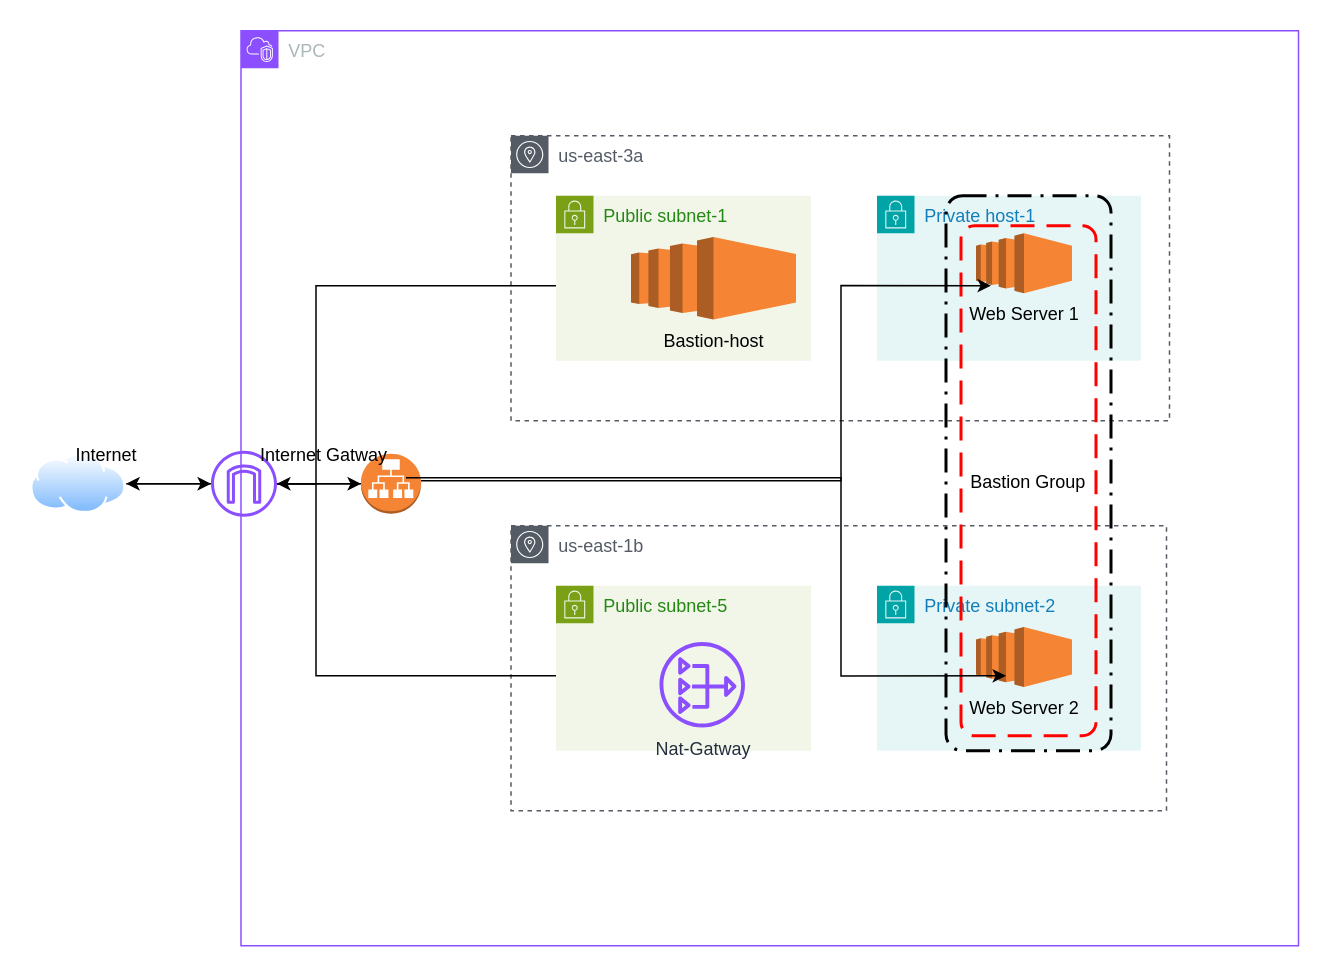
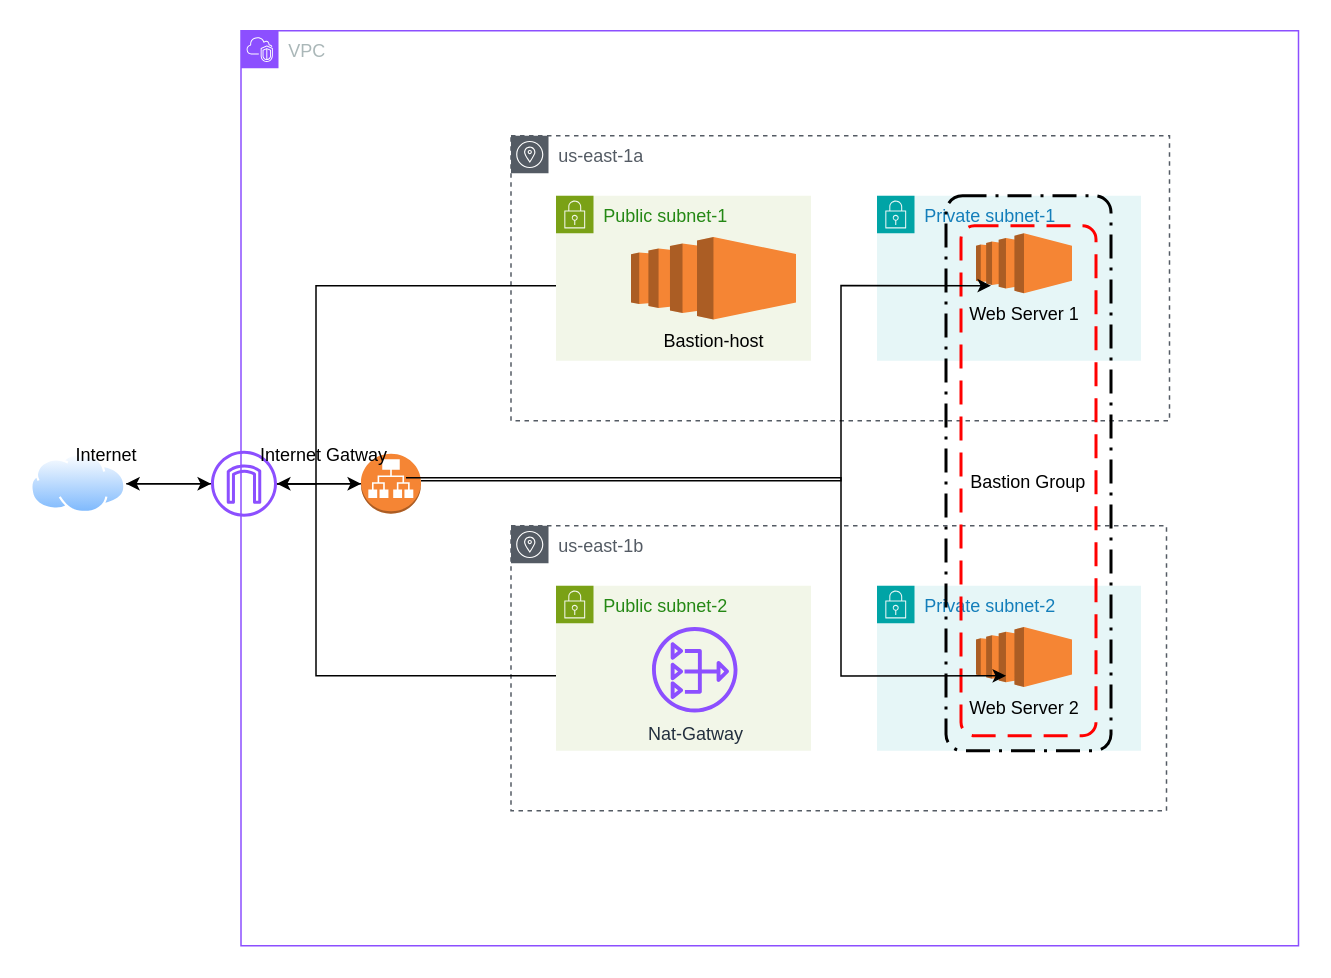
- <mxCell id="4" value="us-east-3a" style="sketch=0;outlineConnect=0;gradientColor=none;html=1;whiteSpace=wrap;fontSize=12;fontStyle=0;shape=mxgraph.aws4.group;grIcon=mxgraph.aws4.group_availability_zone;strokeColor=#545B64;fillColor=none;verticalAlign=top;align=left;spacingLeft=30;fontColor=#545B64;dashed=1;" parent="2" vertex="1"><mxGeometry x="180" y="70" width="439" height="190" as="geometry" /></mxCell>
+ <mxCell id="4" value="us-east-1a" style="sketch=0;outlineConnect=0;gradientColor=none;html=1;whiteSpace=wrap;fontSize=12;fontStyle=0;shape=mxgraph.aws4.group;grIcon=mxgraph.aws4.group_availability_zone;strokeColor=#545B64;fillColor=none;verticalAlign=top;align=left;spacingLeft=30;fontColor=#545B64;dashed=1;" parent="2" vertex="1"><mxGeometry x="180" y="70" width="439" height="190" as="geometry" /></mxCell>
- <mxCell id="17" value="Private host-1" style="points=[[0,0],[0.25,0],[0.5,0],[0.75,0],[1,0],[1,0.25],[1,0.5],[1,0.75],[1,1],[0.75,1],[0.5,1],[0.25,1],[0,1],[0,0.75],[0,0.5],[0,0.25]];outlineConnect=0;gradientColor=none;html=1;whiteSpace=wrap;fontSize=12;fontStyle=0;container=1;pointerEvents=0;collapsible=0;recursiveResize=0;shape=mxgraph.aws4.group;grIcon=mxgraph.aws4.group_security_group;grStroke=0;strokeColor=#00A4A6;fillColor=#E6F6F7;verticalAlign=top;align=left;spacingLeft=30;fontColor=#147EBA;dashed=0;" vertex="1" parent="2"><mxGeometry x="424" y="110" width="176" height="110" as="geometry" /></mxCell>
+ <mxCell id="17" value="Private subnet-1" style="points=[[0,0],[0.25,0],[0.5,0],[0.75,0],[1,0],[1,0.25],[1,0.5],[1,0.75],[1,1],[0.75,1],[0.5,1],[0.25,1],[0,1],[0,0.75],[0,0.5],[0,0.25]];outlineConnect=0;gradientColor=none;html=1;whiteSpace=wrap;fontSize=12;fontStyle=0;container=1;pointerEvents=0;collapsible=0;recursiveResize=0;shape=mxgraph.aws4.group;grIcon=mxgraph.aws4.group_security_group;grStroke=0;strokeColor=#00A4A6;fillColor=#E6F6F7;verticalAlign=top;align=left;spacingLeft=30;fontColor=#147EBA;dashed=0;" vertex="1" parent="2"><mxGeometry x="424" y="110" width="176" height="110" as="geometry" /></mxCell>
- <mxCell id="16" value="Public subnet-5" style="points=[[0,0],[0.25,0],[0.5,0],[0.75,0],[1,0],[1,0.25],[1,0.5],[1,0.75],[1,1],[0.75,1],[0.5,1],[0.25,1],[0,1],[0,0.75],[0,0.5],[0,0.25]];outlineConnect=0;gradientColor=none;html=1;whiteSpace=wrap;fontSize=12;fontStyle=0;container=1;pointerEvents=0;collapsible=0;recursiveResize=0;shape=mxgraph.aws4.group;grIcon=mxgraph.aws4.group_security_group;grStroke=0;strokeColor=#7AA116;fillColor=#F2F6E8;verticalAlign=top;align=left;spacingLeft=30;fontColor=#248814;dashed=0;" vertex="1" parent="2"><mxGeometry x="210" y="370" width="170" height="110" as="geometry" /></mxCell>
+ <mxCell id="16" value="Public subnet-2" style="points=[[0,0],[0.25,0],[0.5,0],[0.75,0],[1,0],[1,0.25],[1,0.5],[1,0.75],[1,1],[0.75,1],[0.5,1],[0.25,1],[0,1],[0,0.75],[0,0.5],[0,0.25]];outlineConnect=0;gradientColor=none;html=1;whiteSpace=wrap;fontSize=12;fontStyle=0;container=1;pointerEvents=0;collapsible=0;recursiveResize=0;shape=mxgraph.aws4.group;grIcon=mxgraph.aws4.group_security_group;grStroke=0;strokeColor=#7AA116;fillColor=#F2F6E8;verticalAlign=top;align=left;spacingLeft=30;fontColor=#248814;dashed=0;" vertex="1" parent="2"><mxGeometry x="210" y="370" width="170" height="110" as="geometry" /></mxCell>
- <mxCell id="21" value="Nat-Gatway" style="sketch=0;outlineConnect=0;fontColor=#232F3E;gradientColor=none;fillColor=#8C4FFF;strokeColor=none;dashed=0;verticalLabelPosition=bottom;verticalAlign=top;align=center;html=1;fontSize=12;fontStyle=0;aspect=fixed;pointerEvents=1;shape=mxgraph.aws4.nat_gateway;" vertex="1" parent="2"><mxGeometry x="279" y="407.5" width="57" height="57" as="geometry" /></mxCell>
+ <mxCell id="21" value="Nat-Gatway" style="sketch=0;outlineConnect=0;fontColor=#232F3E;gradientColor=none;fillColor=#8C4FFF;strokeColor=none;dashed=0;verticalLabelPosition=bottom;verticalAlign=top;align=center;html=1;fontSize=12;fontStyle=0;aspect=fixed;pointerEvents=1;shape=mxgraph.aws4.nat_gateway;" vertex="1" parent="2"><mxGeometry x="274" y="397.5" width="57" height="57" as="geometry" /></mxCell>
